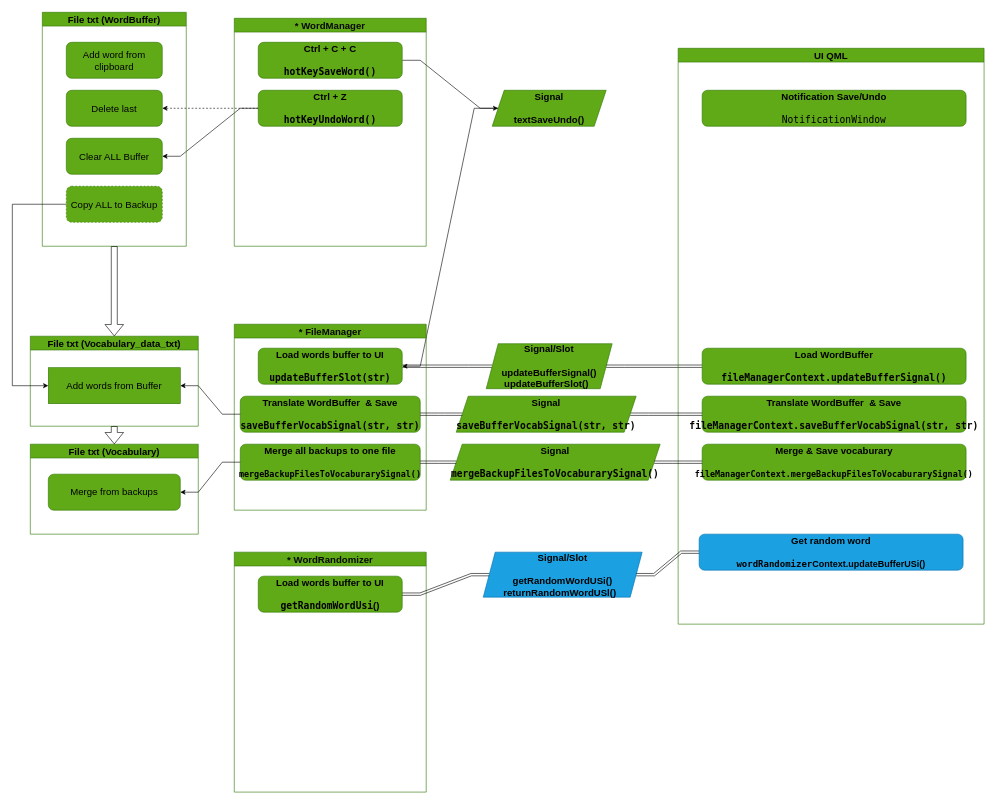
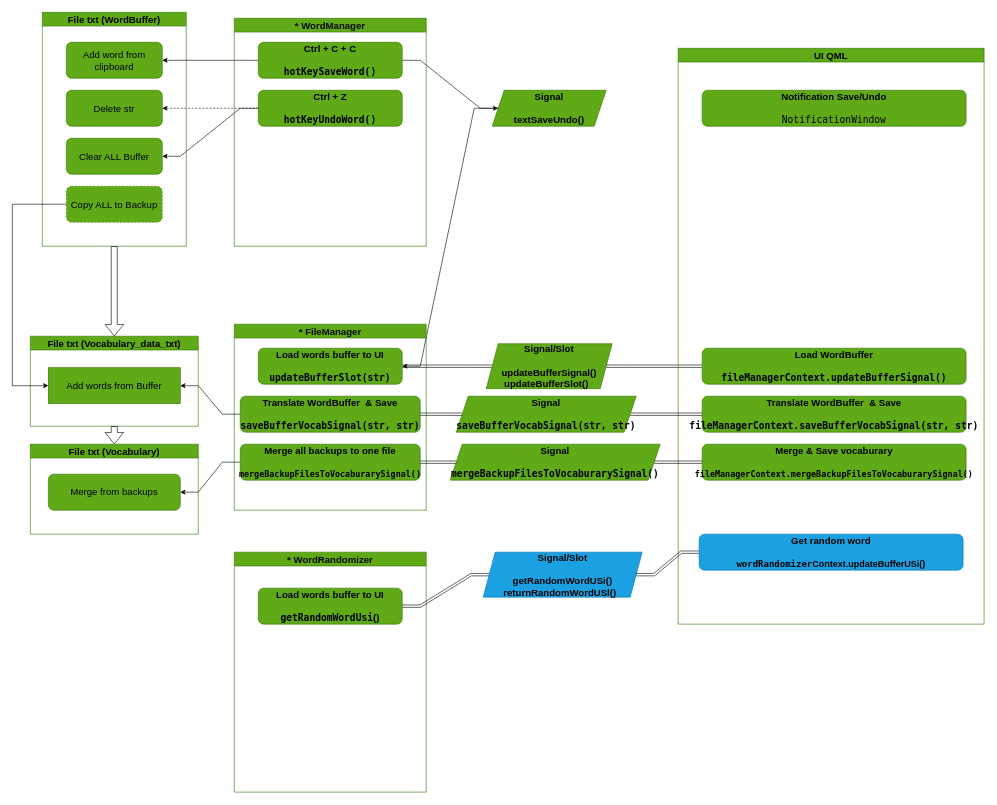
+ <mxCell id="15" style="rounded=0;orthogonalLoop=1;jettySize=auto;html=1;exitX=0;exitY=0.5;exitDx=0;exitDy=0;entryX=1;entryY=0.5;entryDx=0;entryDy=0;edgeStyle=entityRelationEdgeStyle;" parent="1" source="17" target="10" edge="1"><mxGeometry relative="1" as="geometry" /></mxCell>
- <mxCell id="11" value="&lt;font color=&quot;#030303&quot; style=&quot;font-size: 16px;&quot;&gt;Delete last&lt;/font&gt;" style="rounded=1;whiteSpace=wrap;html=1;fillColor=#60a917;fontColor=#ffffff;strokeColor=#2D7600;fontSize=16;" parent="9" vertex="1"><mxGeometry x="40" y="130" width="160" height="60" as="geometry" /></mxCell>
+ <mxCell id="11" value="&lt;font color=&quot;#030303&quot; style=&quot;font-size: 16px;&quot;&gt;Delete str&lt;/font&gt;" style="rounded=1;whiteSpace=wrap;html=1;fillColor=#60a917;fontColor=#ffffff;strokeColor=#2D7600;fontSize=16;" parent="9" vertex="1"><mxGeometry x="40" y="130" width="160" height="60" as="geometry" /></mxCell>
- <mxCell id="45" value="&lt;font color=&quot;#000000&quot; style=&quot;&quot;&gt;Load words buffer to UI&lt;br style=&quot;border-color: var(--border-color); font-size: 16px;&quot;&gt;&lt;br style=&quot;border-color: var(--border-color); font-size: 16px;&quot;&gt;&lt;div style=&quot;&quot;&gt;&lt;font face=&quot;monospace&quot;&gt;getRandomWordUsi&lt;/font&gt;&lt;span style=&quot;background-color: initial;&quot;&gt;()&lt;/span&gt;&lt;/div&gt;&lt;/font&gt;" style="rounded=1;whiteSpace=wrap;html=1;fontSize=16;fontStyle=1;fillColor=#60a917;fontColor=#ffffff;strokeColor=#2D7600;align=center;" vertex="1" parent="44"><mxGeometry x="40" y="40" width="240" height="60" as="geometry" /></mxCell>
+ <mxCell id="45" value="&lt;font color=&quot;#000000&quot; style=&quot;&quot;&gt;Load words buffer to UI&lt;br style=&quot;border-color: var(--border-color); font-size: 16px;&quot;&gt;&lt;br style=&quot;border-color: var(--border-color); font-size: 16px;&quot;&gt;&lt;div style=&quot;&quot;&gt;&lt;font face=&quot;monospace&quot;&gt;getRandomWordUsi&lt;/font&gt;&lt;span style=&quot;background-color: initial;&quot;&gt;()&lt;/span&gt;&lt;/div&gt;&lt;/font&gt;" style="rounded=1;whiteSpace=wrap;html=1;fontSize=16;fontStyle=1;fillColor=#60a917;fontColor=#ffffff;strokeColor=#2D7600;align=center;" vertex="1" parent="44"><mxGeometry x="40" y="60" width="240" height="60" as="geometry" /></mxCell>
